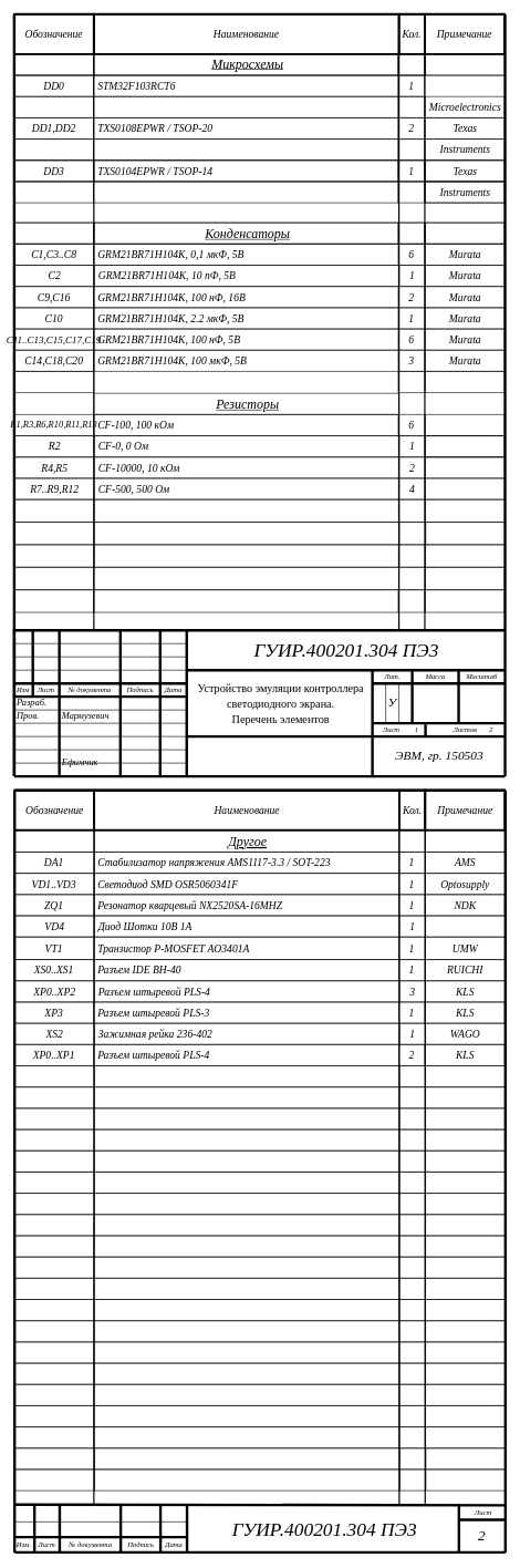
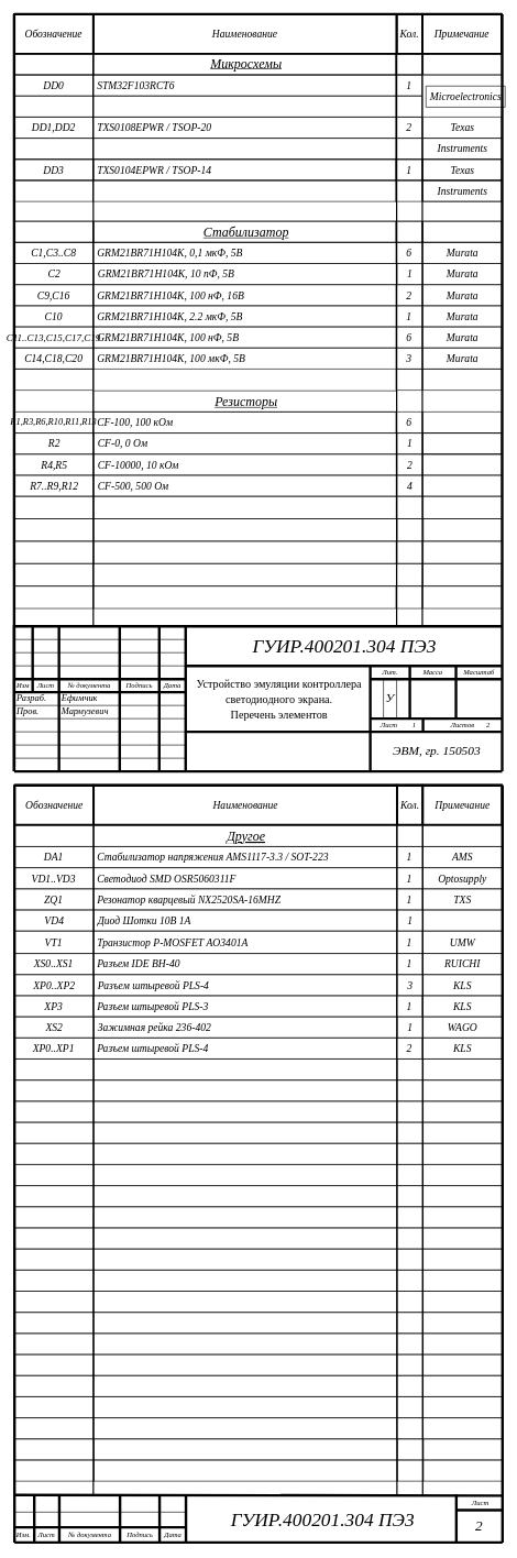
- <mxCell id="53" value="&lt;i style=&quot;font-size: 12px;&quot;&gt;&lt;font&gt;&lt;span style=&quot;font-size: 16px&quot;&gt;Microelectronics&lt;/span&gt;&lt;/font&gt;&lt;/i&gt;" style="vsdxID=64;fillColor=none;gradientColor=none;shape=stencil(nZBLDoAgDERP0z3SIyjew0SURgSD+Lu9kMZoXLhwN9O+tukAlrNpJg1SzDH4QW/URgNYgZTkjA4UkwJUgGXng+6DX1zLfmoymdXo17xh5zmRJ6Q42BWCfc2oJfdAr+Yv+AP9Cb7OJ3H/2JG1HNGz/84klThPVCc=);labelBackgroundColor=none;rounded=0;html=1;whiteSpace=wrap;fontStyle=2;fontFamily=GOST type B;align=center;fontSize=16;" parent="1" vertex="1"><mxGeometry x="640.5" y="144" width="120" height="32" as="geometry" /></mxCell>
+ <mxCell id="53" value="&lt;i style=&quot;font-size: 12px;&quot;&gt;&lt;font&gt;&lt;span style=&quot;font-size: 16px&quot;&gt;Microelectronics&lt;/span&gt;&lt;/font&gt;&lt;/i&gt;" style="vsdxID=64;fillColor=none;gradientColor=none;shape=stencil(nZBLDoAgDERP0z3SIyjew0SURgSD+Lu9kMZoXLhwN9O+tukAlrNpJg1SzDH4QW/URgNYgZTkjA4UkwJUgGXng+6DX1zLfmoymdXo17xh5zmRJ6Q42BWCfc2oJfdAr+Yv+AP9Cb7OJ3H/2JG1HNGz/84klThPVCc=);labelBackgroundColor=none;rounded=0;html=1;whiteSpace=wrap;fontStyle=2;fontFamily=GOST type B;align=center;fontSize=16;" parent="1" vertex="1"><mxGeometry x="645.5" y="129" width="120" height="32" as="geometry" /></mxCell>
- <mxCell id="83" value="&lt;u&gt;&lt;font style=&quot;font-size: 20px&quot;&gt;Конденсаторы&lt;/font&gt;&lt;/u&gt;" style="vsdxID=102;fillColor=none;gradientColor=none;shape=stencil(nZBLDoAgDERP0z3SIyjew0SURgSD+Lu9kMZoXLhwN9O+tukAlrNpJg1SzDH4QW/URgNYgZTkjA4UkwJUgGXng+6DX1zLfmoymdXo17xh5zmRJ6Q42BWCfc2oJfdAr+Yv+AP9Cb7OJ3H/2JG1HNGz/84klThPVCc=);labelBackgroundColor=none;rounded=0;html=1;whiteSpace=wrap;fontStyle=2;fontFamily=GOST type B;align=center;fontSize=16;spacingLeft=4;" parent="1" vertex="1"><mxGeometry x="141" y="334" width="460" height="32" as="geometry" /></mxCell>
+ <mxCell id="83" value="&lt;u&gt;&lt;font style=&quot;font-size: 20px&quot;&gt;Стабилизатор&lt;/font&gt;&lt;/u&gt;" style="vsdxID=102;fillColor=none;gradientColor=none;shape=stencil(nZBLDoAgDERP0z3SIyjew0SURgSD+Lu9kMZoXLhwN9O+tukAlrNpJg1SzDH4QW/URgNYgZTkjA4UkwJUgGXng+6DX1zLfmoymdXo17xh5zmRJ6Q42BWCfc2oJfdAr+Yv+AP9Cb7OJ3H/2JG1HNGz/84klThPVCc=);labelBackgroundColor=none;rounded=0;html=1;whiteSpace=wrap;fontStyle=2;fontFamily=GOST type B;align=center;fontSize=16;spacingLeft=4;" parent="1" vertex="1"><mxGeometry x="141" y="334" width="460" height="32" as="geometry" /></mxCell>
- <mxCell id="106" value="&lt;font style=&quot;font-size: 14px; color: rgb(0, 0, 0); direction: ltr; letter-spacing: 0px; line-height: 120%; opacity: 1;&quot;&gt;&lt;i style=&quot;font-size: 14px;&quot;&gt;Ефимчик&lt;br style=&quot;font-size: 14px;&quot;&gt;&lt;/i&gt;&lt;/font&gt;" style="verticalAlign=middle;align=left;vsdxID=236;fillColor=none;gradientColor=none;shape=stencil(nZBLDoAgDERP0z3SIyjew0SURgSD+Lu9kMZoXLhwN9O+tukAlrNpJg1SzDH4QW/URgNYgZTkjA4UkwJUgGXng+6DX1zLfmoymdXo17xh5zmRJ6Q42BWCfc2oJfdAr+Yv+AP9Cb7OJ3H/2JG1HNGz/84klThPVCc=);strokeColor=none;spacingTop=-1;spacingBottom=-1;spacingLeft=-1;spacingRight=0;labelBackgroundColor=none;rounded=0;html=1;whiteSpace=wrap;fontFamily=GOST type B;fontSource=https%3A%2F%2Fdrive.google.com%2Fuc%3Fexport%3Ddownload%26id%3D1UrnLVkHcLbHLojcf2ejICCGZ1GY9liKW;fontSize=14;spacing=0;" parent="1" vertex="1"><mxGeometry x="93.5" y="1140.2" width="90" height="16" as="geometry" /></mxCell>
+ <mxCell id="106" value="&lt;font style=&quot;font-size: 14px; color: rgb(0, 0, 0); direction: ltr; letter-spacing: 0px; line-height: 120%; opacity: 1;&quot;&gt;&lt;i style=&quot;font-size: 14px;&quot;&gt;Ефимчик&lt;br style=&quot;font-size: 14px;&quot;&gt;&lt;/i&gt;&lt;/font&gt;" style="verticalAlign=middle;align=left;vsdxID=236;fillColor=none;gradientColor=none;shape=stencil(nZBLDoAgDERP0z3SIyjew0SURgSD+Lu9kMZoXLhwN9O+tukAlrNpJg1SzDH4QW/URgNYgZTkjA4UkwJUgGXng+6DX1zLfmoymdXo17xh5zmRJ6Q42BWCfc2oJfdAr+Yv+AP9Cb7OJ3H/2JG1HNGz/84klThPVCc=);strokeColor=none;spacingTop=-1;spacingBottom=-1;spacingLeft=-1;spacingRight=0;labelBackgroundColor=none;rounded=0;html=1;whiteSpace=wrap;fontFamily=GOST type B;fontSource=https%3A%2F%2Fdrive.google.com%2Fuc%3Fexport%3Ddownload%26id%3D1UrnLVkHcLbHLojcf2ejICCGZ1GY9liKW;fontSize=14;spacing=0;" parent="1" vertex="1"><mxGeometry x="93.5" y="1050.2" width="90" height="16" as="geometry" /></mxCell>
- <mxCell id="78" value="Светодиод SMD OSR5060341F" style="vsdxID=129;fillColor=none;gradientColor=none;shape=stencil(nZBLDoAgDERP0z3SIyjew0SURgSD+Lu9kMZoXLhwN9O+tukAlrNpJg1SzDH4QW/URgNYgZTkjA4UkwJUgGXng+6DX1zLfmoymdXo17xh5zmRJ6Q42BWCfc2oJfdAr+Yv+AP9Cb7OJ3H/2JG1HNGz/84klThPVCc=);labelBackgroundColor=none;rounded=0;html=1;whiteSpace=wrap;fontStyle=2;fontFamily=GOST type B;align=left;fontSize=16;spacingLeft=4;" parent="1" vertex="1"><mxGeometry x="141.25" y="1314" width="460" height="32" as="geometry" /></mxCell>
+ <mxCell id="78" value="Светодиод SMD OSR5060311F" style="vsdxID=129;fillColor=none;gradientColor=none;shape=stencil(nZBLDoAgDERP0z3SIyjew0SURgSD+Lu9kMZoXLhwN9O+tukAlrNpJg1SzDH4QW/URgNYgZTkjA4UkwJUgGXng+6DX1zLfmoymdXo17xh5zmRJ6Q42BWCfc2oJfdAr+Yv+AP9Cb7OJ3H/2JG1HNGz/84klThPVCc=);labelBackgroundColor=none;rounded=0;html=1;whiteSpace=wrap;fontStyle=2;fontFamily=GOST type B;align=left;fontSize=16;spacingLeft=4;" parent="1" vertex="1"><mxGeometry x="141.25" y="1314" width="460" height="32" as="geometry" /></mxCell>
- <mxCell id="169" value="NDK" style="vsdxID=127;fillColor=none;gradientColor=none;shape=stencil(nZBLDoAgDERP0z3SIyjew0SURgSD+Lu9kMZoXLhwN9O+tukAlrNpJg1SzDH4QW/URgNYgZTkjA4UkwJUgGXng+6DX1zLfmoymdXo17xh5zmRJ6Q42BWCfc2oJfdAr+Yv+AP9Cb7OJ3H/2JG1HNGz/84klThPVCc=);labelBackgroundColor=none;rounded=0;html=1;whiteSpace=wrap;fontStyle=2;fontFamily=GOST type B;align=center;fontSize=16;" parent="1" vertex="1"><mxGeometry x="640.5" y="1346" width="120" height="32" as="geometry" /></mxCell>
+ <mxCell id="169" value="TXS" style="vsdxID=127;fillColor=none;gradientColor=none;shape=stencil(nZBLDoAgDERP0z3SIyjew0SURgSD+Lu9kMZoXLhwN9O+tukAlrNpJg1SzDH4QW/URgNYgZTkjA4UkwJUgGXng+6DX1zLfmoymdXo17xh5zmRJ6Q42BWCfc2oJfdAr+Yv+AP9Cb7OJ3H/2JG1HNGz/84klThPVCc=);labelBackgroundColor=none;rounded=0;html=1;whiteSpace=wrap;fontStyle=2;fontFamily=GOST type B;align=center;fontSize=16;" parent="1" vertex="1"><mxGeometry x="640.5" y="1346" width="120" height="32" as="geometry" /></mxCell>
